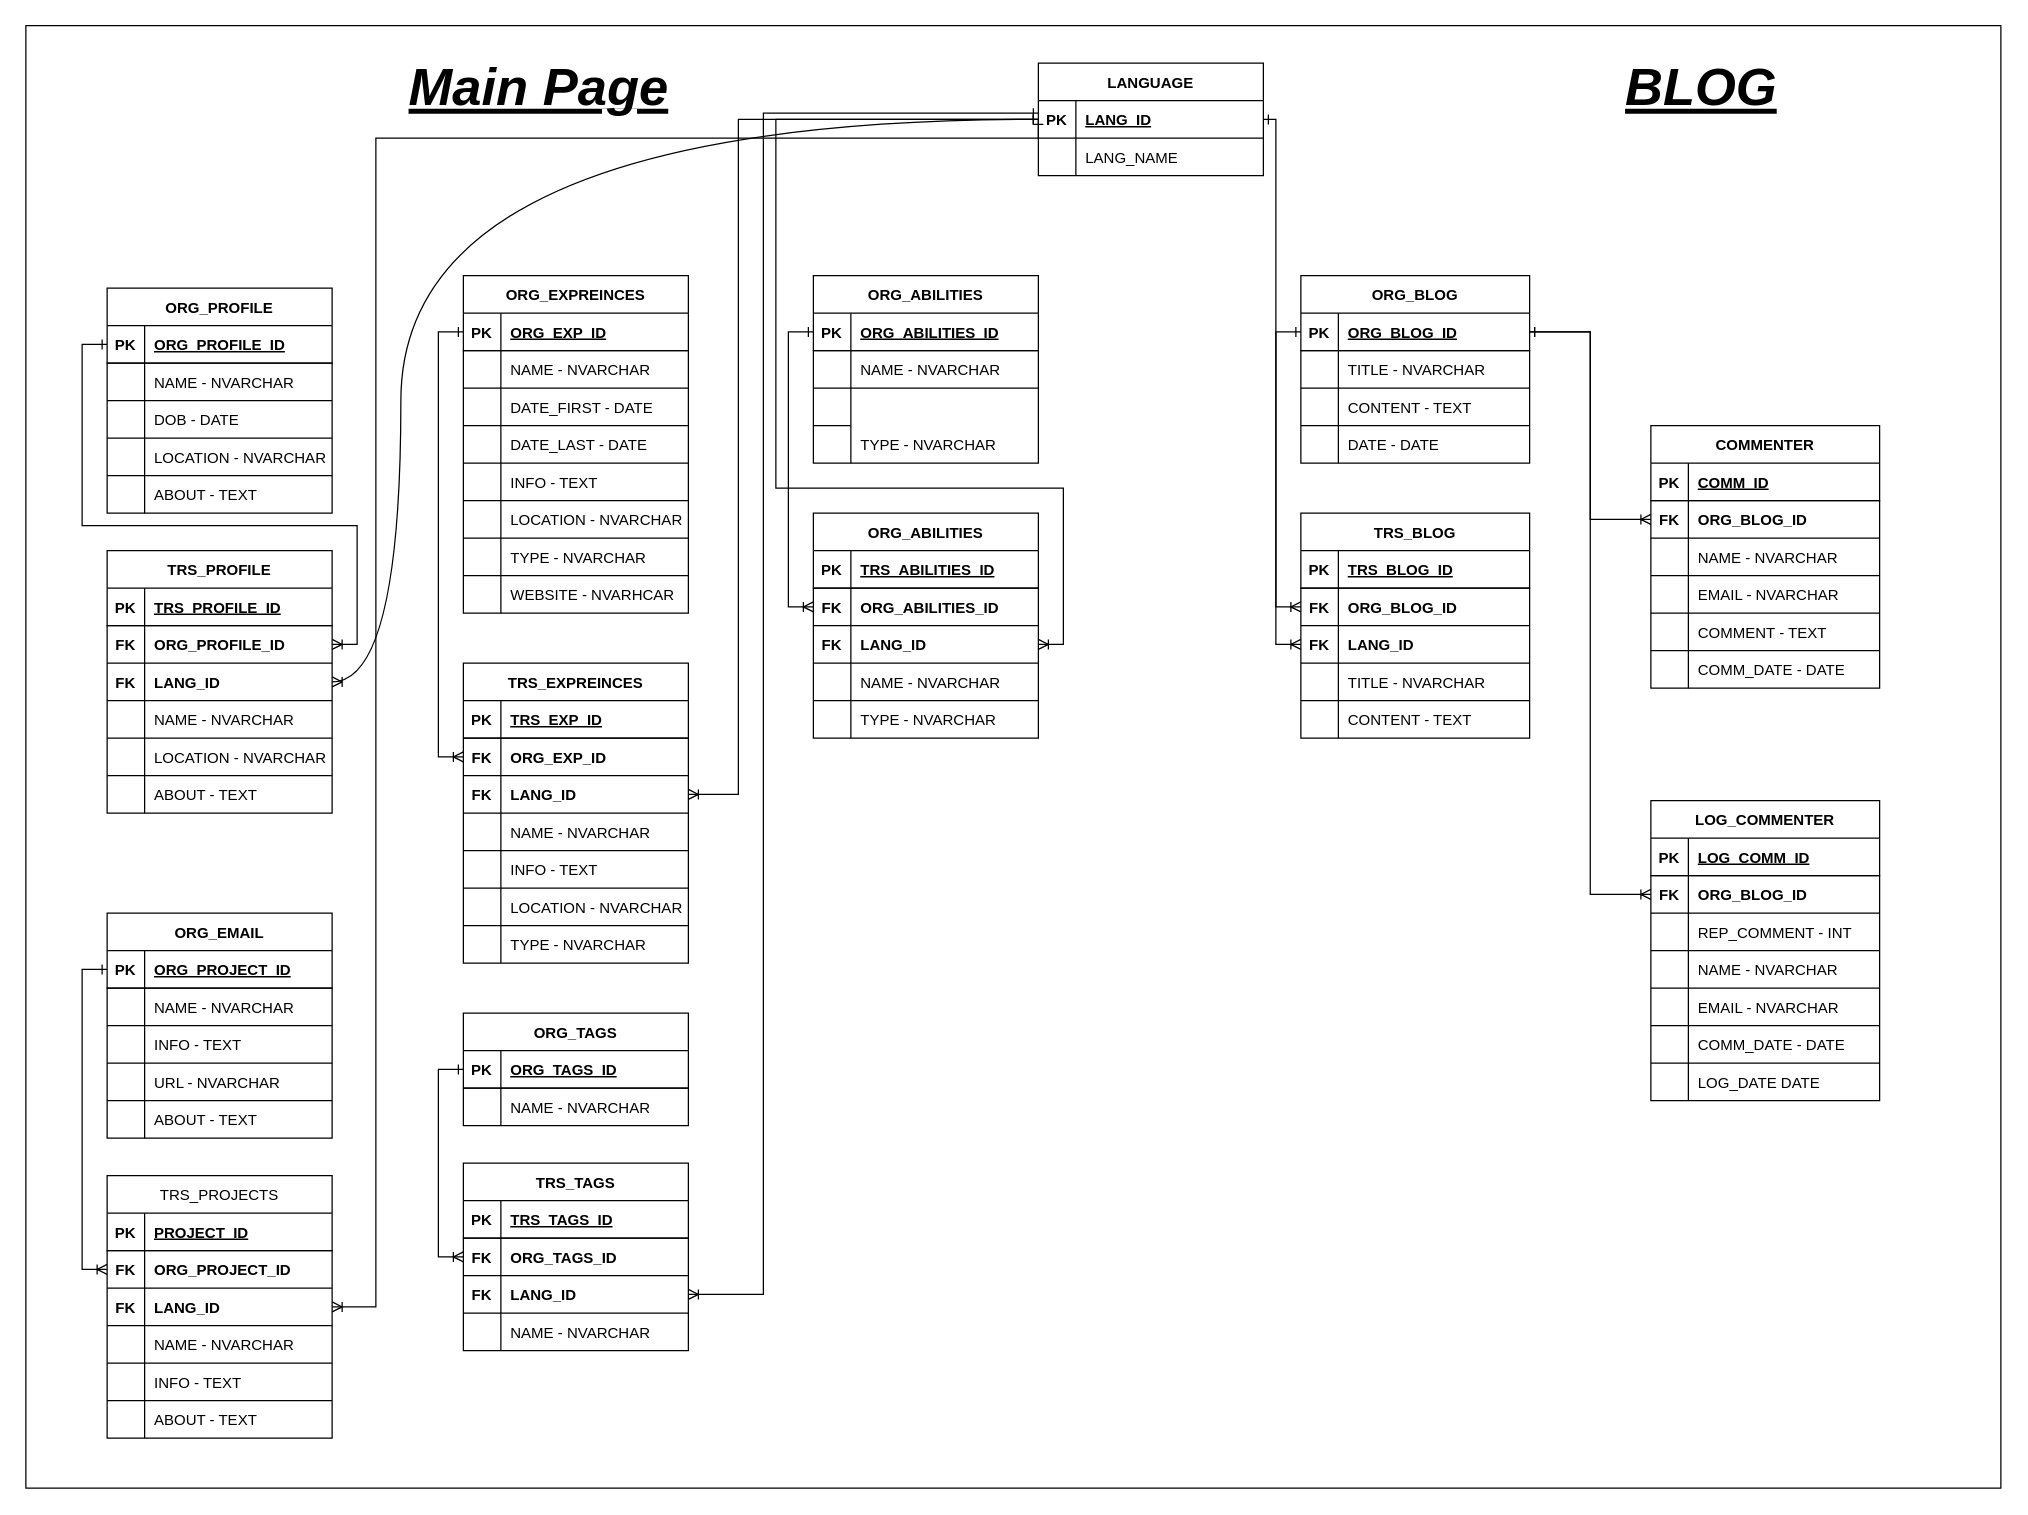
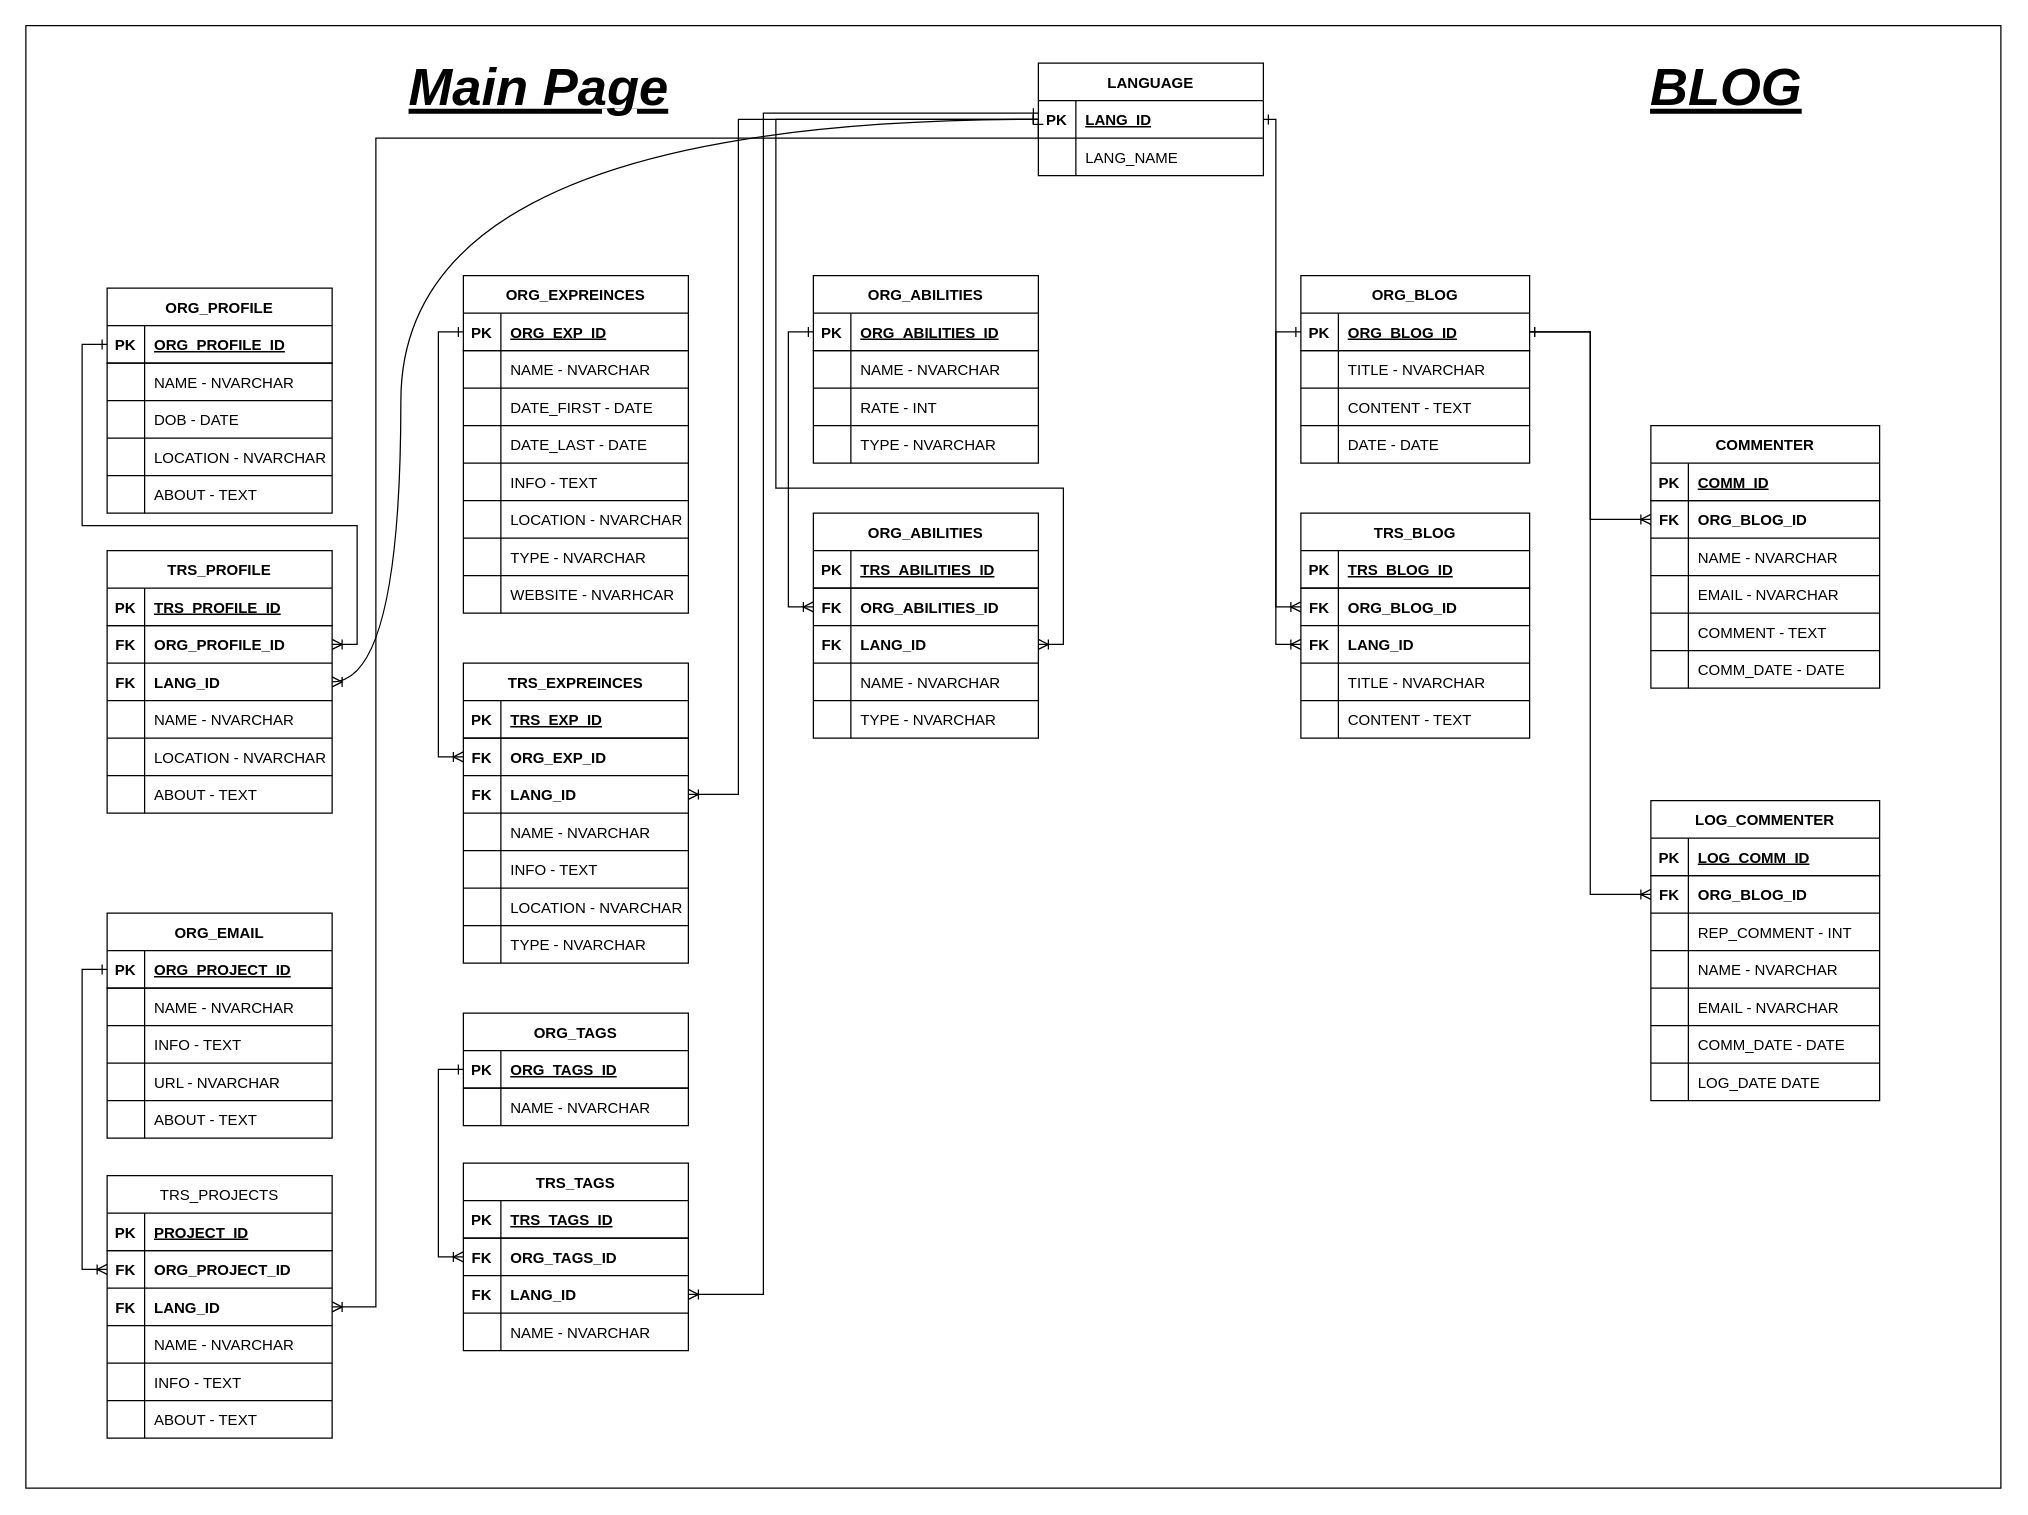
- <mxCell id="81" value="BLOG" style="text;html=1;resizable=0;autosize=1;align=center;verticalAlign=middle;points=[];fillColor=none;strokeColor=none;rounded=0;fontSize=42;fontStyle=7" parent="1" vertex="1"><mxGeometry x="1290" y="40" width="140" height="60" as="geometry" /></mxCell>
+ <mxCell id="81" value="BLOG" style="text;html=1;resizable=0;autosize=1;align=center;verticalAlign=middle;points=[];fillColor=none;strokeColor=none;rounded=0;fontSize=42;fontStyle=7" parent="1" vertex="1"><mxGeometry x="1310" y="40" width="140" height="60" as="geometry" /></mxCell>
+ <mxCell id="54" value="RATE - INT" style="shape=partialRectangle;connectable=0;fillColor=none;top=0;left=0;bottom=0;right=0;align=left;spacingLeft=6;overflow=hidden;" parent="52" vertex="1"><mxGeometry x="30" width="150" height="30" as="geometry" /></mxCell>
